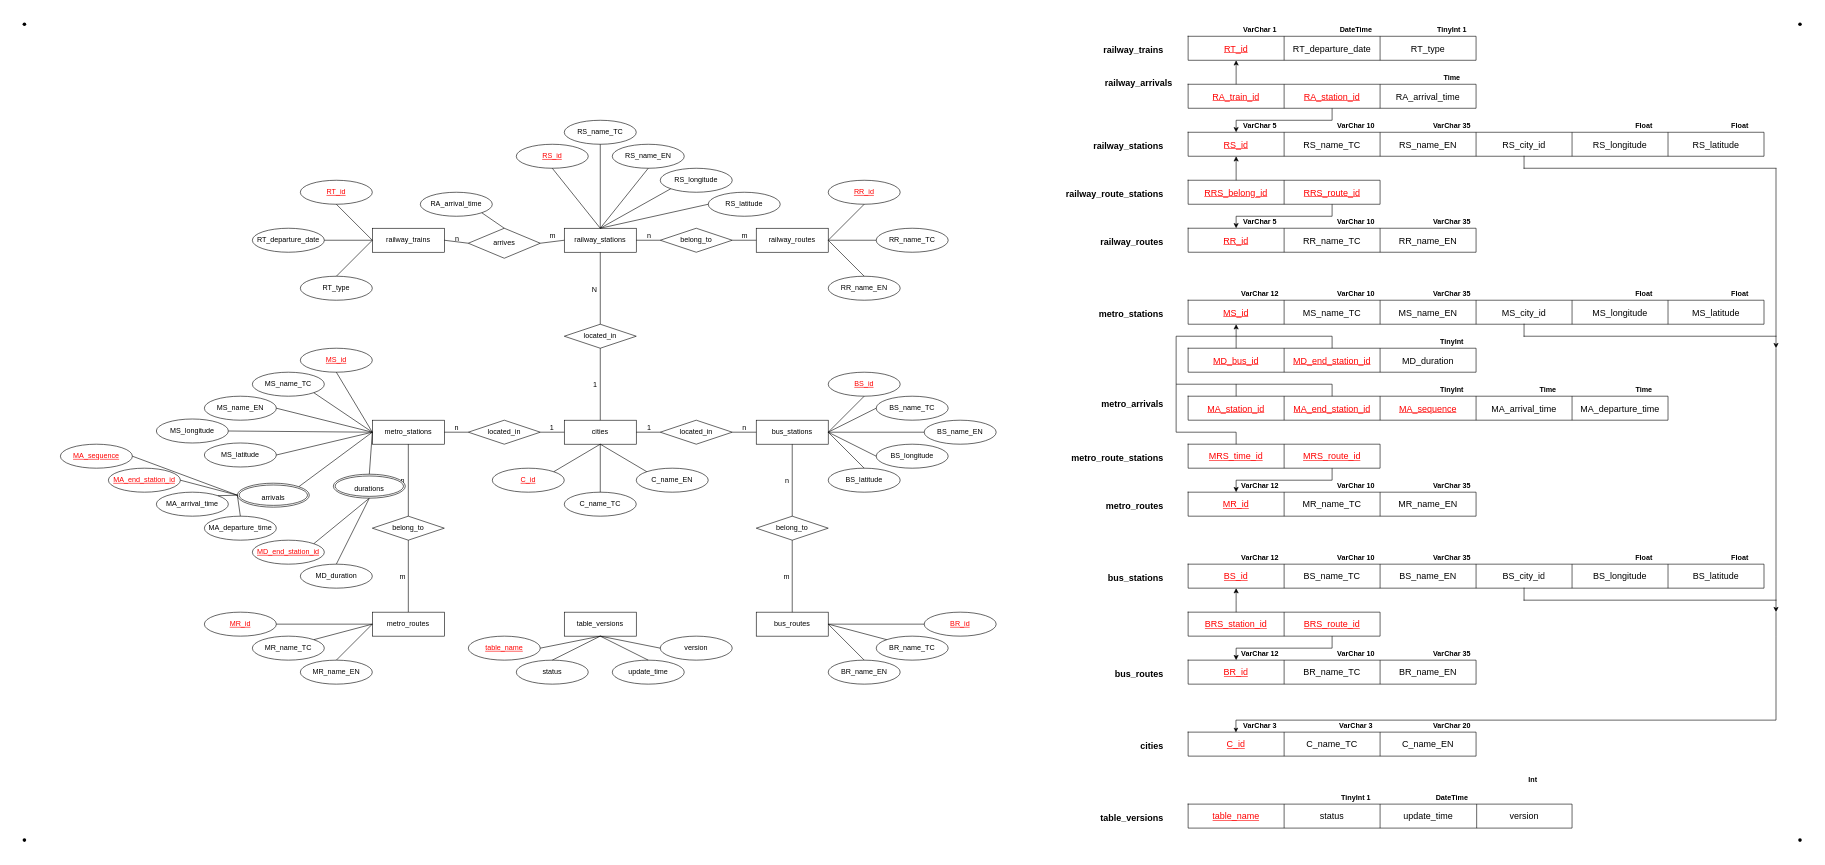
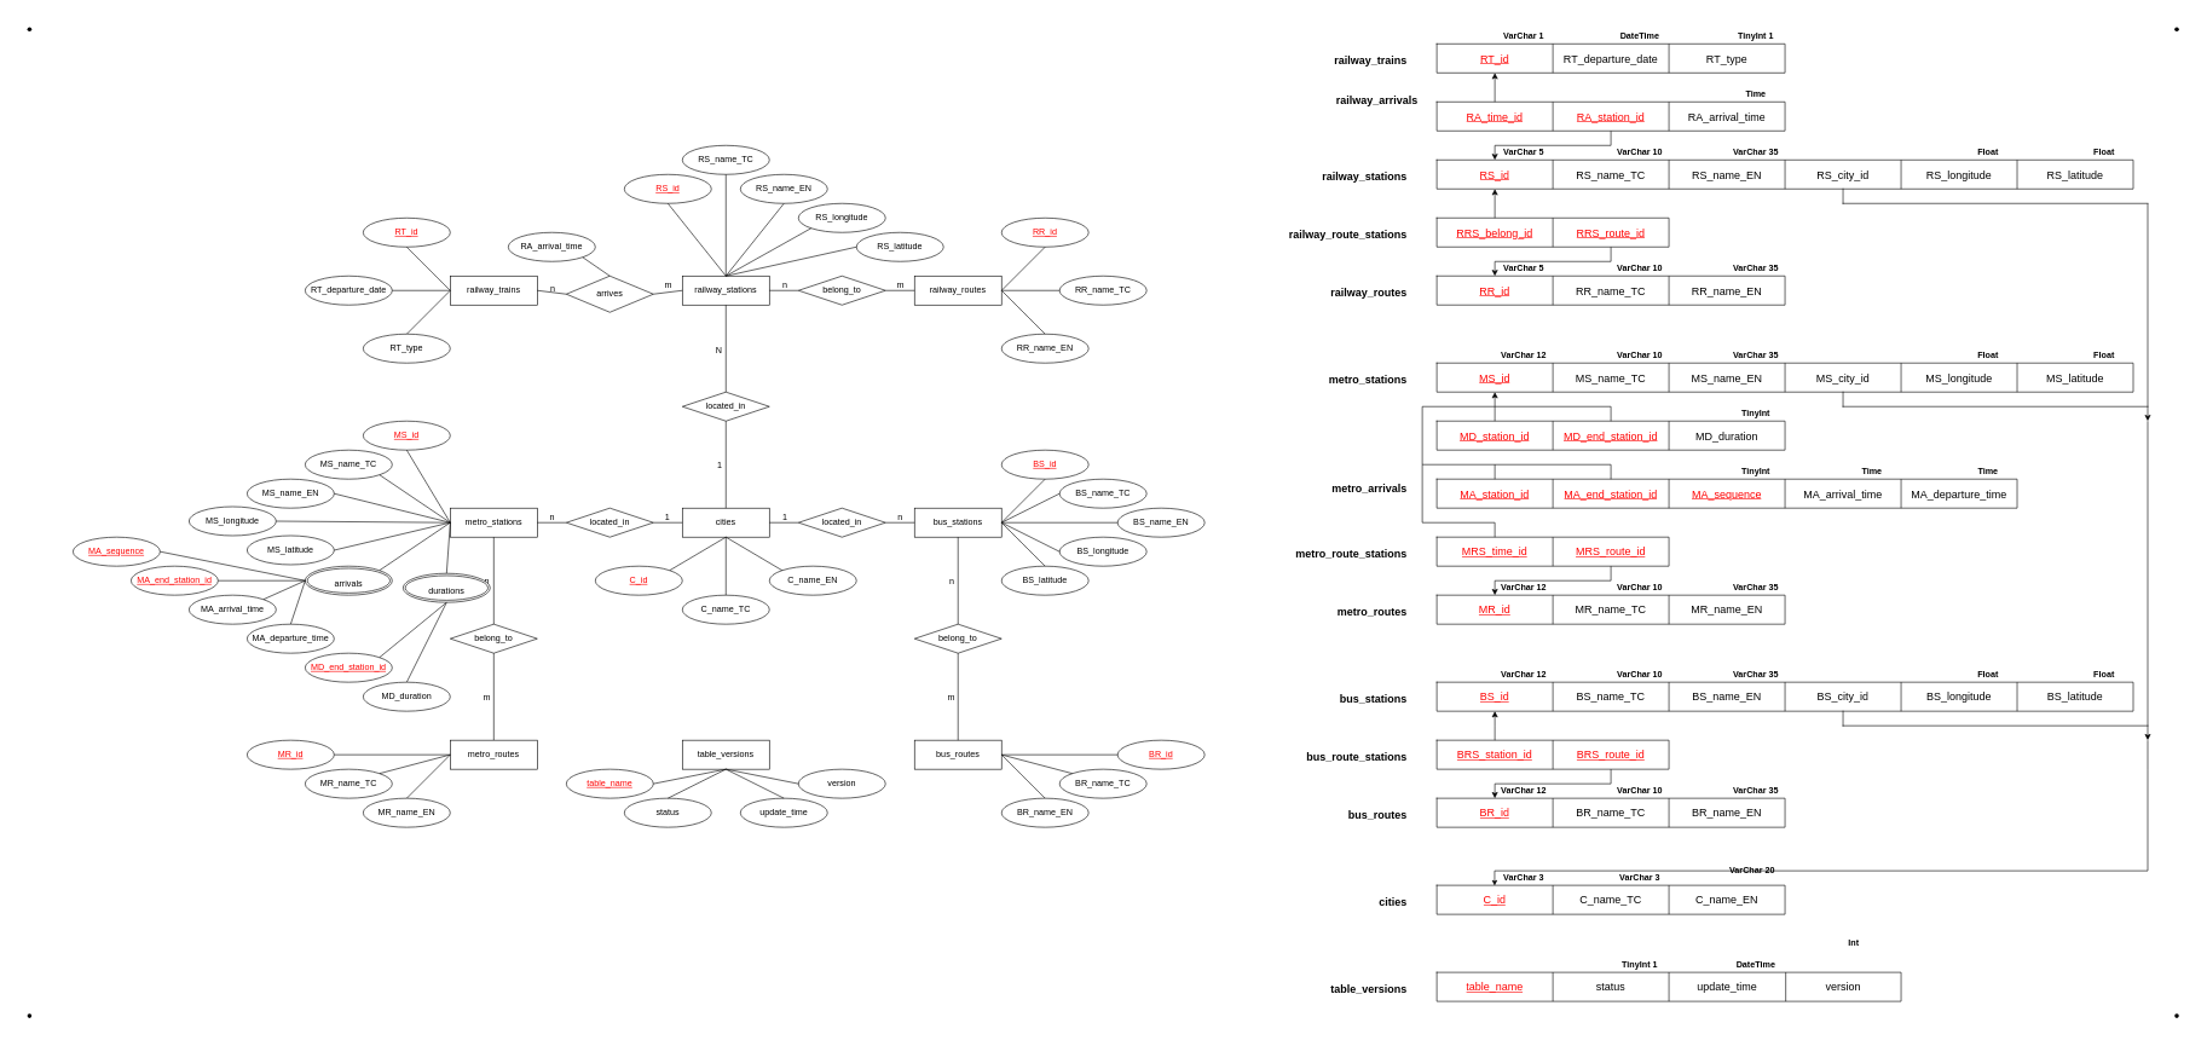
- <mxCell id="82" value="&lt;font color=&quot;#FF0000&quot;&gt;&lt;u&gt;RA_train_id&lt;/u&gt;&lt;/font&gt;" style="shape=partialRectangle;html=1;whiteSpace=wrap;connectable=0;overflow=hidden;fillColor=none;top=0;left=0;bottom=0;right=0;pointerEvents=1;fontSize=15;" parent="81" vertex="1"><mxGeometry width="160" height="40" as="geometry"><mxRectangle width="160" height="40" as="alternateBounds" /></mxGeometry></mxCell>
+ <mxCell id="82" value="&lt;font color=&quot;#FF0000&quot;&gt;&lt;u&gt;RA_time_id&lt;/u&gt;&lt;/font&gt;" style="shape=partialRectangle;html=1;whiteSpace=wrap;connectable=0;overflow=hidden;fillColor=none;top=0;left=0;bottom=0;right=0;pointerEvents=1;fontSize=15;" parent="81" vertex="1"><mxGeometry width="160" height="40" as="geometry"><mxRectangle width="160" height="40" as="alternateBounds" /></mxGeometry></mxCell>
- <mxCell id="98" value="&lt;font color=&quot;#FF0000&quot;&gt;&lt;u&gt;MD_bus_id&lt;/u&gt;&lt;/font&gt;" style="shape=partialRectangle;html=1;whiteSpace=wrap;connectable=0;overflow=hidden;fillColor=none;top=0;left=0;bottom=0;right=0;pointerEvents=1;fontSize=15;" parent="97" vertex="1"><mxGeometry width="160" height="40" as="geometry"><mxRectangle width="160" height="40" as="alternateBounds" /></mxGeometry></mxCell>
+ <mxCell id="98" value="&lt;font color=&quot;#FF0000&quot;&gt;&lt;u&gt;MD_station_id&lt;/u&gt;&lt;/font&gt;" style="shape=partialRectangle;html=1;whiteSpace=wrap;connectable=0;overflow=hidden;fillColor=none;top=0;left=0;bottom=0;right=0;pointerEvents=1;fontSize=15;" parent="97" vertex="1"><mxGeometry width="160" height="40" as="geometry"><mxRectangle width="160" height="40" as="alternateBounds" /></mxGeometry></mxCell>
- <mxCell id="60" value="&lt;font style=&quot;font-size: 12px;&quot;&gt;arrivals&lt;/font&gt;" style="ellipse;shape=doubleEllipse;margin=3;whiteSpace=wrap;html=1;align=center;fontFamily=Helvetica;fontSize=20;" parent="1" vertex="1"><mxGeometry x="395" y="805" width="120" height="40" as="geometry" /></mxCell>
+ <mxCell id="60" value="&lt;font style=&quot;font-size: 12px;&quot;&gt;arrivals&lt;/font&gt;" style="ellipse;shape=doubleEllipse;margin=3;whiteSpace=wrap;html=1;align=center;fontFamily=Helvetica;fontSize=20;" parent="1" vertex="1"><mxGeometry x="420" y="780" width="120" height="40" as="geometry" /></mxCell>
+ <mxCell id="151" value="&lt;font style=&quot;font-size: 15px;&quot;&gt;bus_route_stations&lt;/font&gt;" style="text;strokeColor=none;fillColor=none;html=1;fontSize=24;fontStyle=1;verticalAlign=middle;align=right;" parent="1" vertex="1"><mxGeometry x="1780" y="1020" width="160" height="40" as="geometry" /></mxCell>
- <mxCell id="262" value="&lt;b&gt;VarChar 20&lt;br&gt;&lt;/b&gt;" style="text;html=1;strokeColor=none;fillColor=none;align=center;verticalAlign=middle;whiteSpace=wrap;rounded=0;fontColor=#000000;" parent="1" vertex="1"><mxGeometry x="2380" y="1200" width="80" height="20" as="geometry" /></mxCell>
+ <mxCell id="262" value="&lt;b&gt;VarChar 20&lt;br&gt;&lt;/b&gt;" style="text;html=1;strokeColor=none;fillColor=none;align=center;verticalAlign=middle;whiteSpace=wrap;rounded=0;fontColor=#000000;" parent="1" vertex="1"><mxGeometry x="2375" y="1190" width="80" height="20" as="geometry" /></mxCell>
